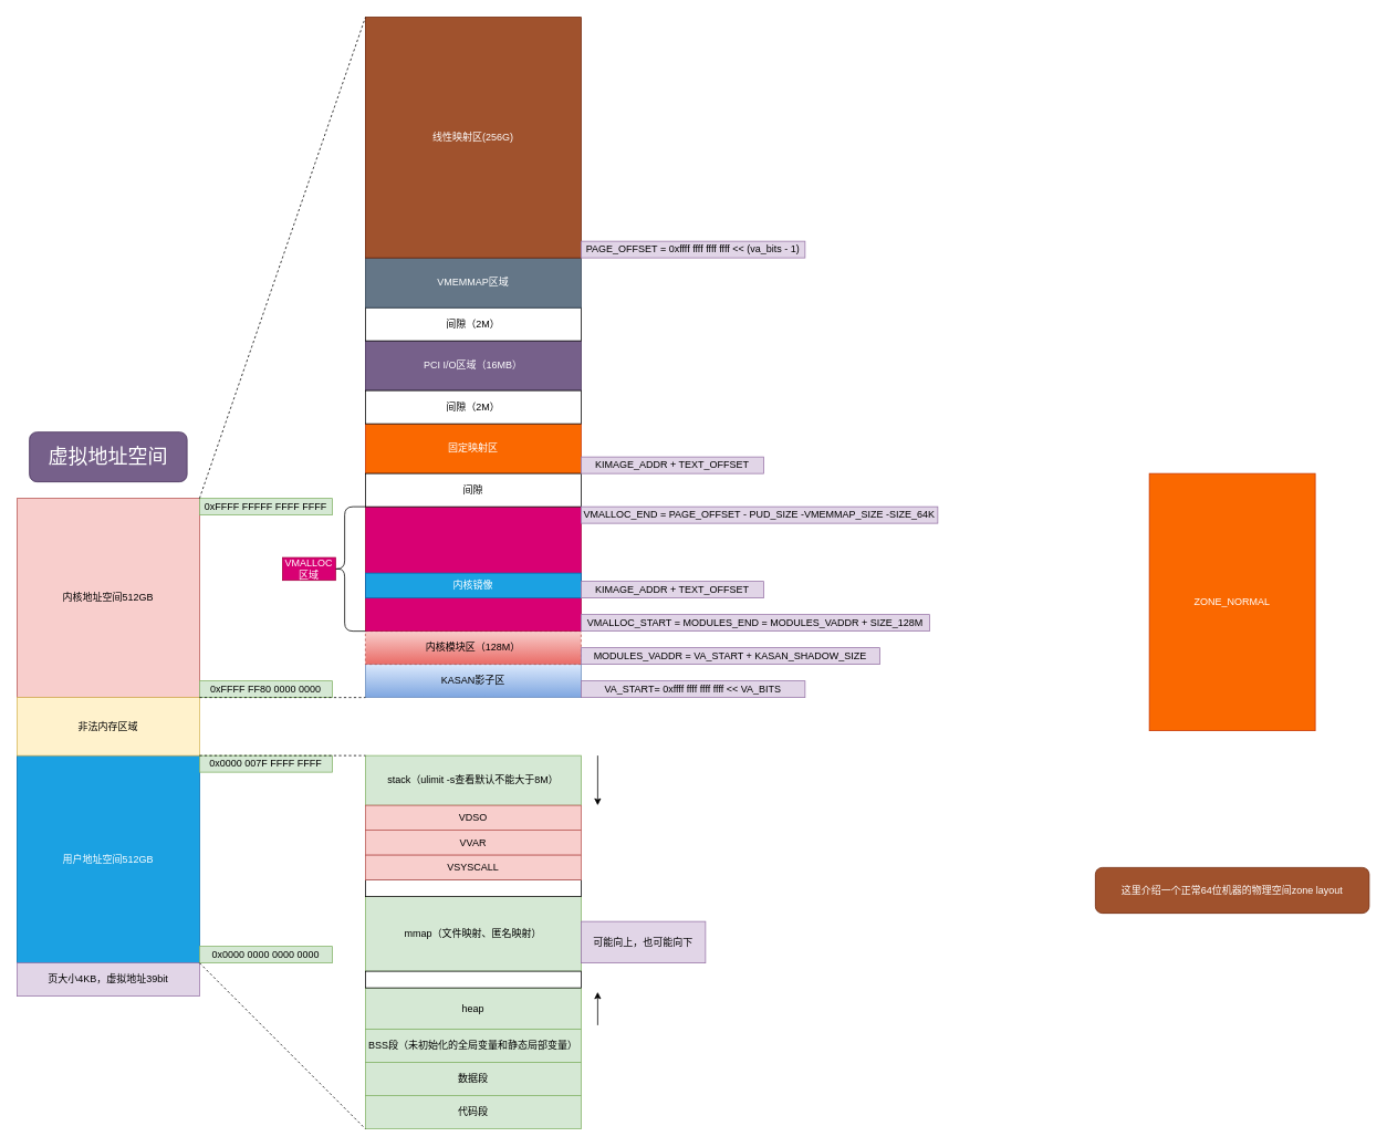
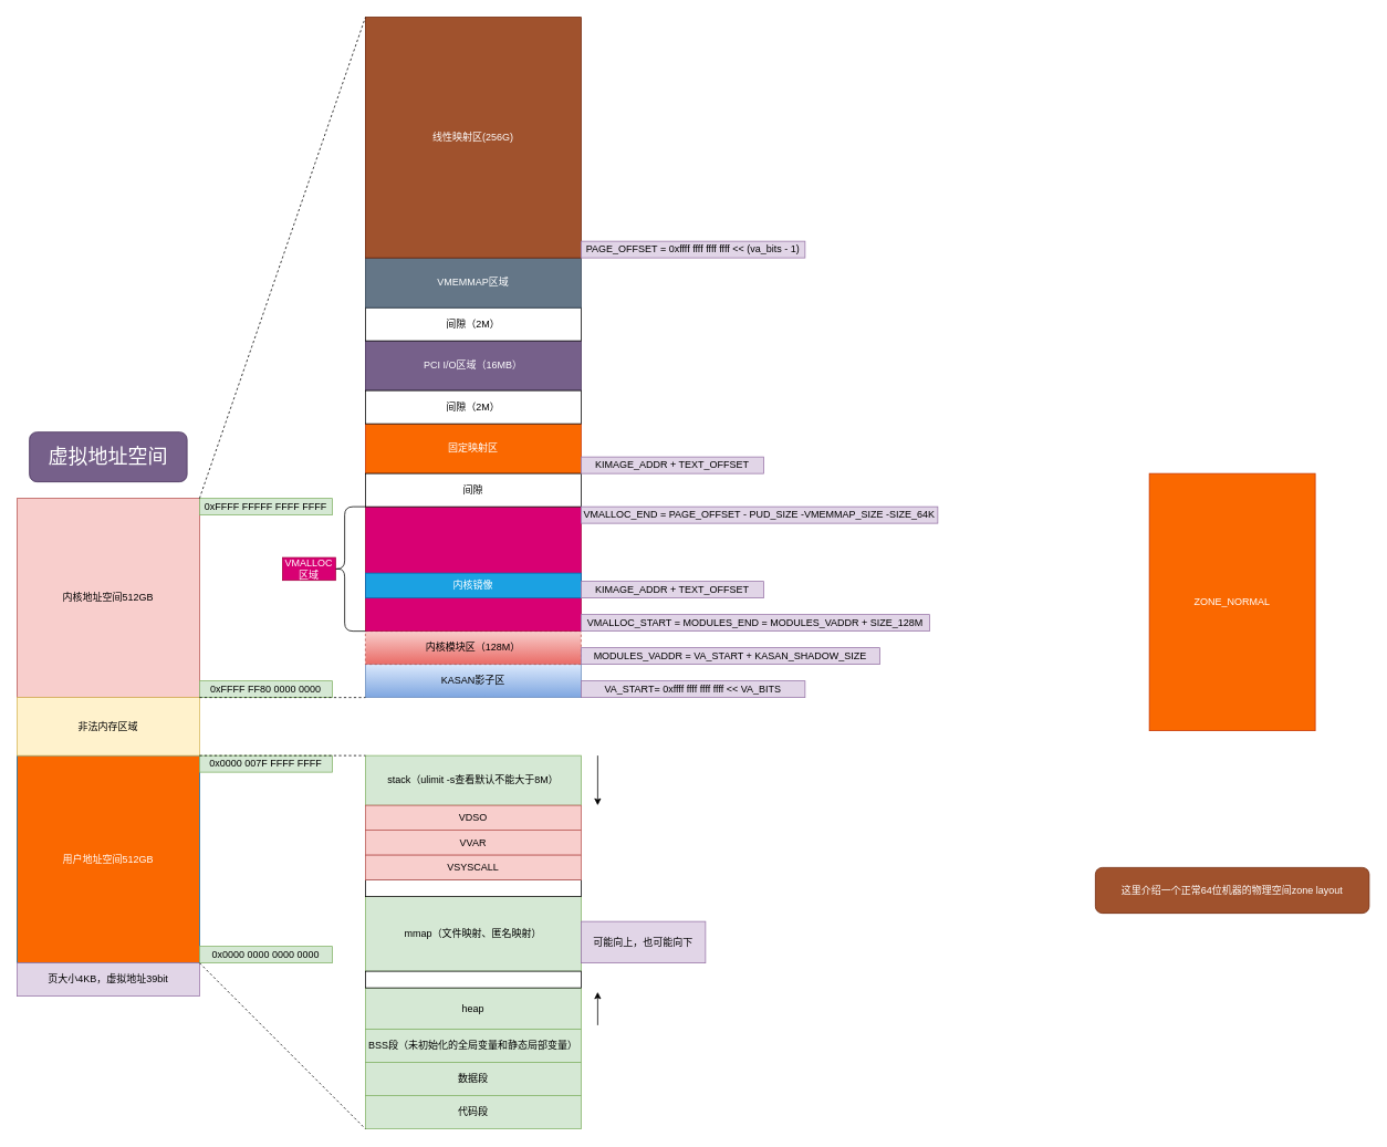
- <mxCell id="7" value="用户地址空间512GB" style="rounded=0;whiteSpace=wrap;html=1;fillColor=#1ba1e2;strokeColor=#006EAF;fontColor=#ffffff;" parent="1" vertex="1"><mxGeometry x="20" y="910" width="220" height="250" as="geometry" /></mxCell>
+ <mxCell id="7" value="用户地址空间512GB" style="rounded=0;whiteSpace=wrap;html=1;fillColor=#fa6800;strokeColor=#006EAF;fontColor=#ffffff;" parent="1" vertex="1"><mxGeometry x="20" y="910" width="220" height="250" as="geometry" /></mxCell>
